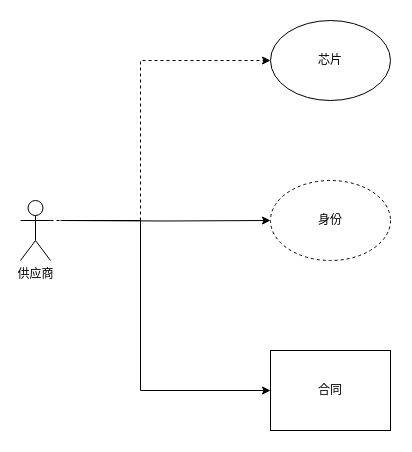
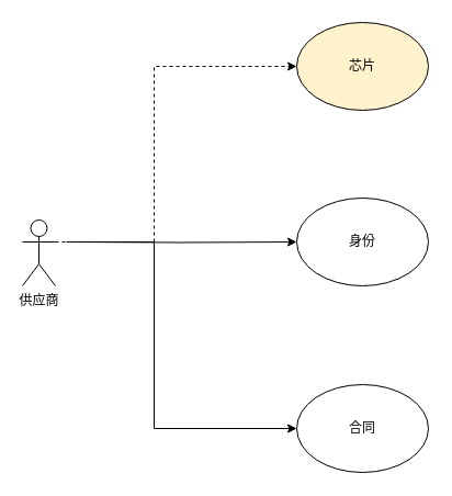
- <mxCell id="4" value="芯片" style="ellipse;whiteSpace=wrap;html=1;" vertex="1" parent="1"><mxGeometry x="270" y="20" width="120" height="80" as="geometry" /></mxCell>
+ <mxCell id="4" value="芯片" style="ellipse;whiteSpace=wrap;html=1;fillColor=#fff2cc;" vertex="1" parent="1"><mxGeometry x="270" y="20" width="120" height="80" as="geometry" /></mxCell>
- <mxCell id="5" value="身份" style="ellipse;whiteSpace=wrap;html=1;dashed=1;" vertex="1" parent="1"><mxGeometry x="270" y="180" width="120" height="80" as="geometry" /></mxCell>
+ <mxCell id="5" value="身份" style="ellipse;whiteSpace=wrap;html=1;" vertex="1" parent="1"><mxGeometry x="270" y="180" width="120" height="80" as="geometry" /></mxCell>
- <mxCell id="6" value="合同" style="whiteSpace=wrap;html=1;rounded=0;" vertex="1" parent="1"><mxGeometry x="270" y="350" width="120" height="80" as="geometry" /></mxCell>
+ <mxCell id="6" value="合同" style="ellipse;whiteSpace=wrap;html=1;" vertex="1" parent="1"><mxGeometry x="270" y="350" width="120" height="80" as="geometry" /></mxCell>
